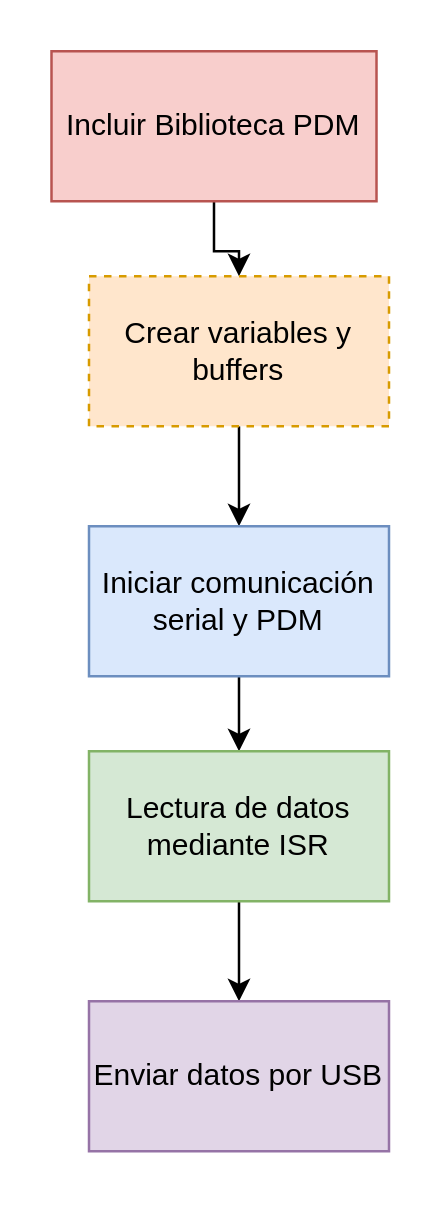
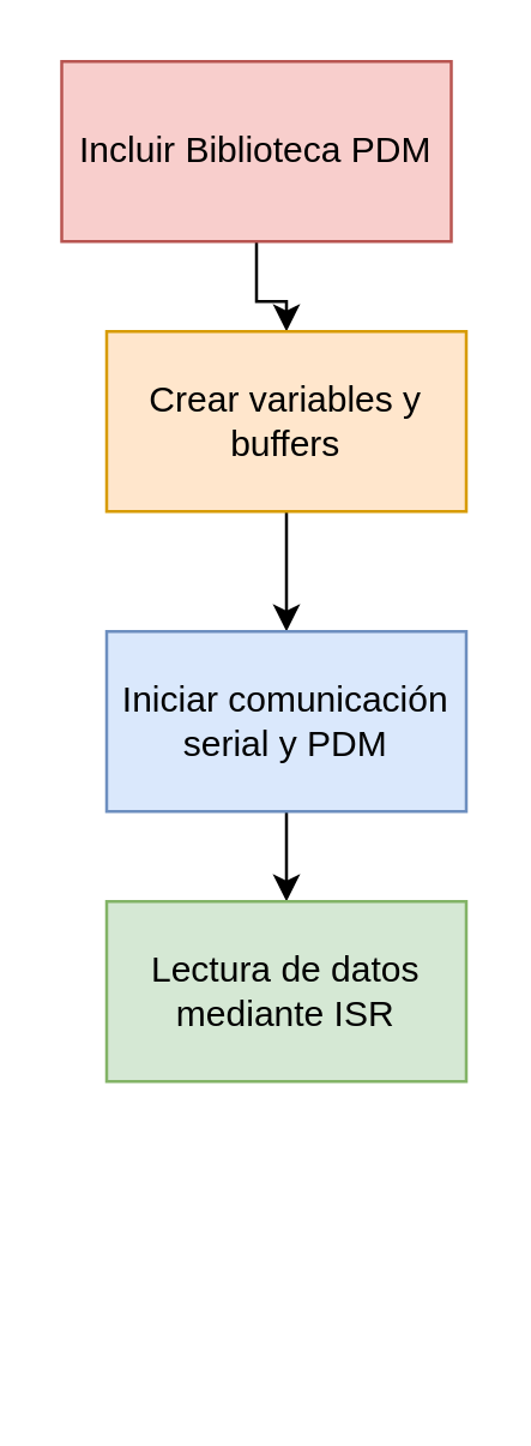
- <mxCell id="5" value="Crear variables y buffers" style="rounded=0;whiteSpace=wrap;html=1;fillColor=#ffe6cc;strokeColor=#d79b00;dashed=1;" vertex="1" parent="1"><mxGeometry x="35" y="110" width="120" height="60" as="geometry" /></mxCell>
+ <mxCell id="5" value="Crear variables y buffers" style="rounded=0;whiteSpace=wrap;html=1;fillColor=#ffe6cc;strokeColor=#d79b00;" vertex="1" parent="1"><mxGeometry x="35" y="110" width="120" height="60" as="geometry" /></mxCell>
- <mxCell id="8" value="" style="edgeStyle=orthogonalEdgeStyle;rounded=0;orthogonalLoop=1;jettySize=auto;html=1;" edge="1" parent="1" source="9" target="10"><mxGeometry relative="1" as="geometry" /></mxCell>
- <mxCell id="10" value="Enviar datos por USB" style="rounded=0;whiteSpace=wrap;html=1;fillColor=#e1d5e7;strokeColor=#9673a6;" vertex="1" parent="1"><mxGeometry x="35" y="400" width="120" height="60" as="geometry" /></mxCell>
